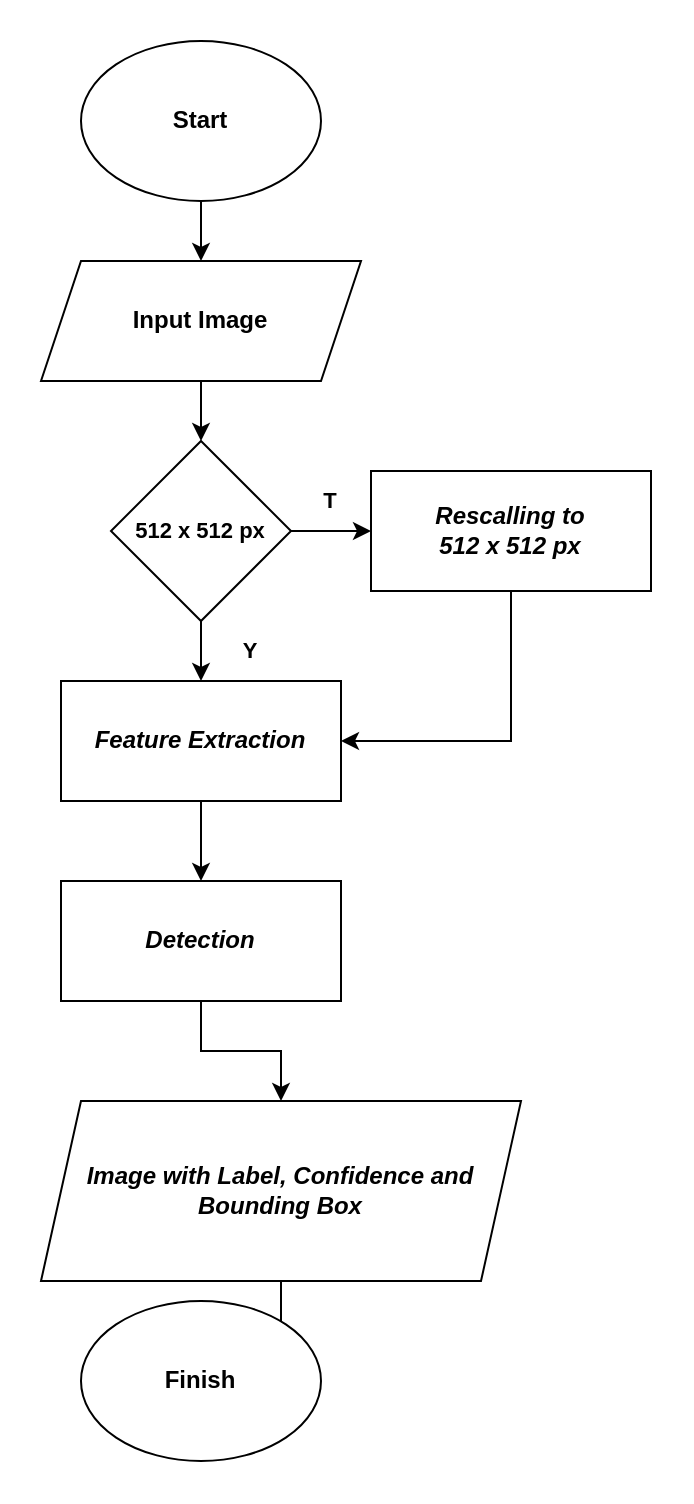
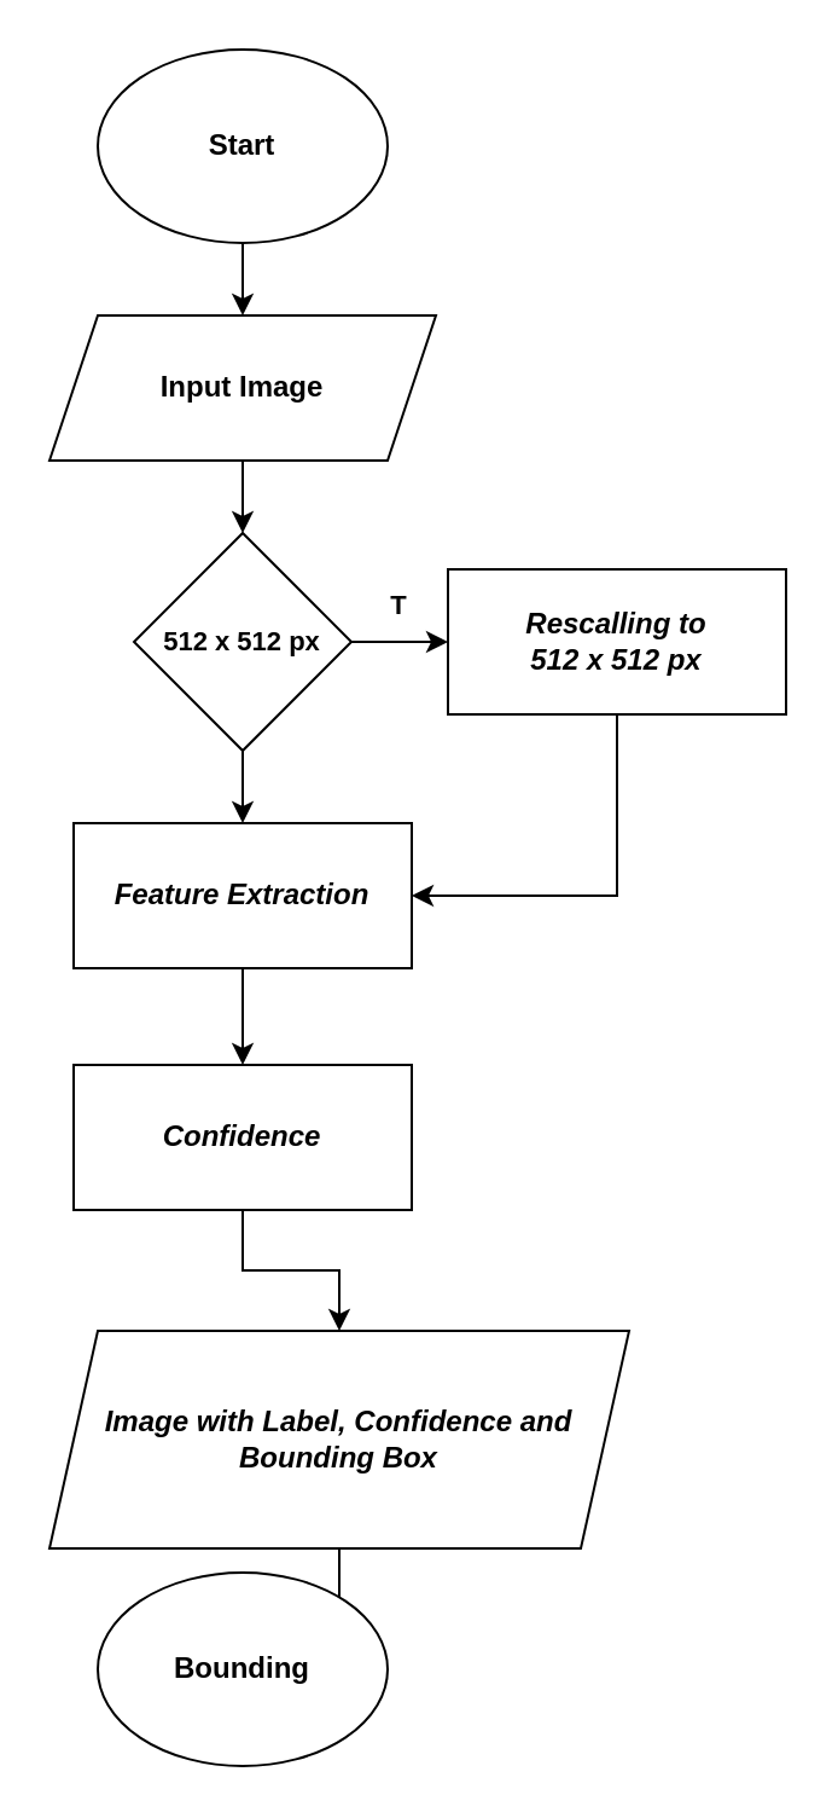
- <mxCell id="14" value="Y" style="text;html=1;strokeColor=none;fillColor=none;align=center;verticalAlign=middle;whiteSpace=wrap;rounded=0;fontSize=11;fontStyle=1" vertex="1" parent="1"><mxGeometry x="95" y="310" width="60" height="30" as="geometry" /></mxCell>
- <mxCell id="16" value="&lt;i&gt;Detection&lt;/i&gt;" style="rounded=0;whiteSpace=wrap;html=1;fontStyle=1" vertex="1" parent="1"><mxGeometry x="30" y="440" width="140" height="60" as="geometry" /></mxCell>
+ <mxCell id="16" value="&lt;i&gt;Confidence&lt;/i&gt;" style="rounded=0;whiteSpace=wrap;html=1;fontStyle=1" vertex="1" parent="1"><mxGeometry x="30" y="440" width="140" height="60" as="geometry" /></mxCell>
- <mxCell id="19" value="Finish" style="ellipse;whiteSpace=wrap;html=1;fontStyle=1" vertex="1" parent="1"><mxGeometry x="40" y="650" width="120" height="80" as="geometry" /></mxCell>
+ <mxCell id="19" value="Bounding" style="ellipse;whiteSpace=wrap;html=1;fontStyle=1" vertex="1" parent="1"><mxGeometry x="40" y="650" width="120" height="80" as="geometry" /></mxCell>
